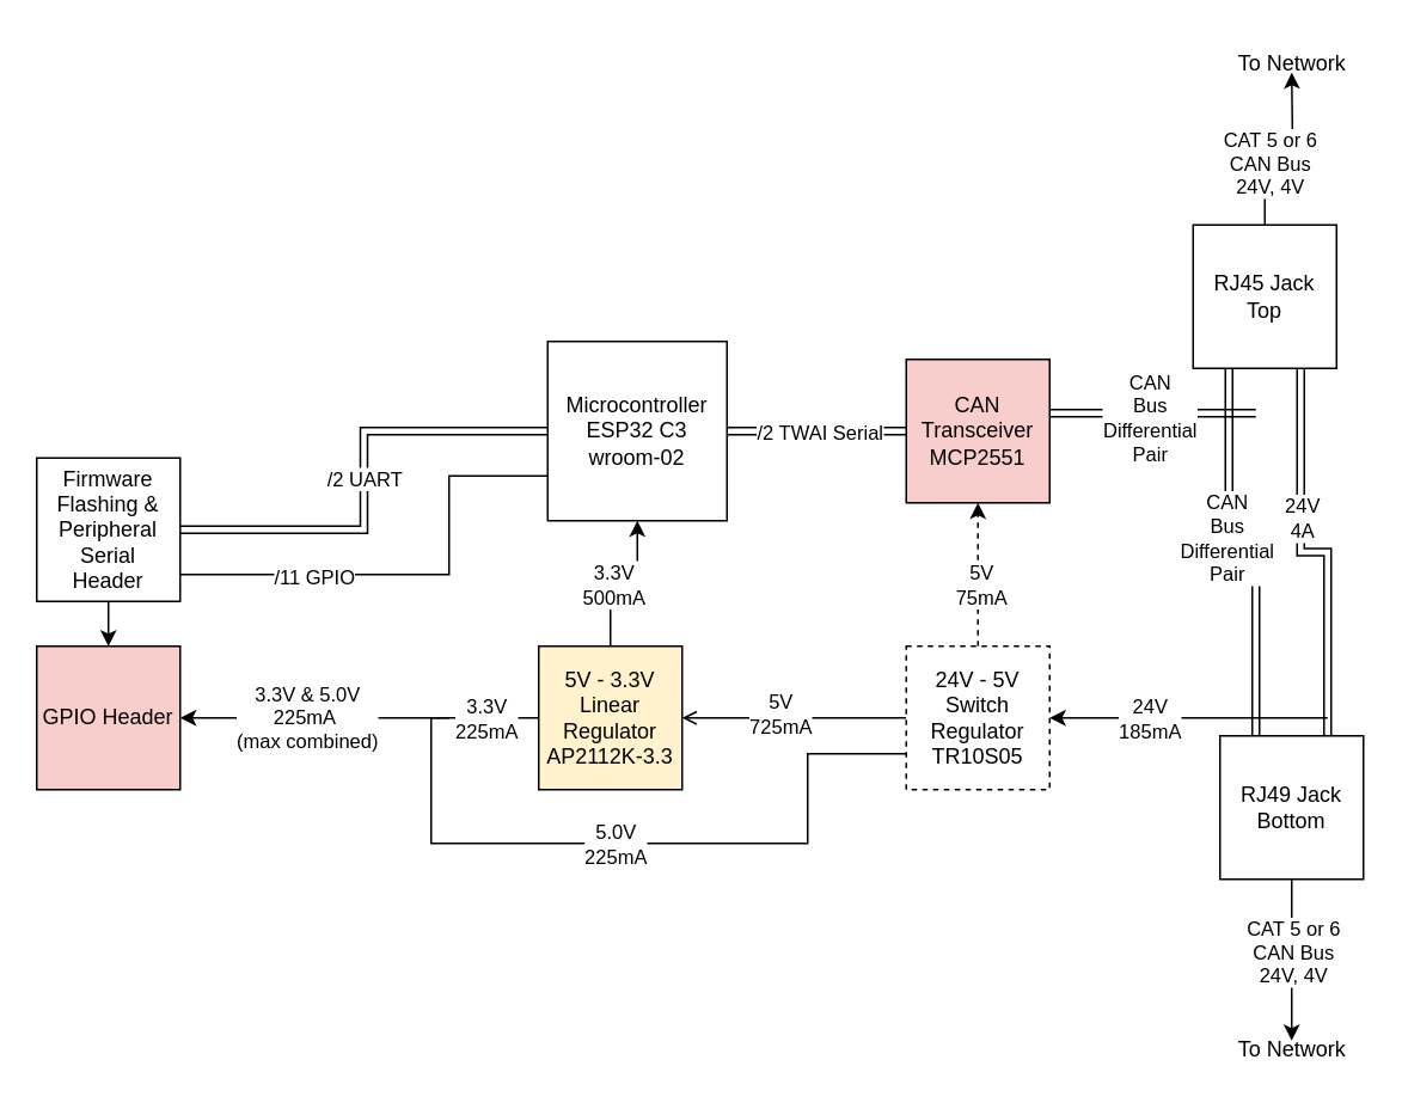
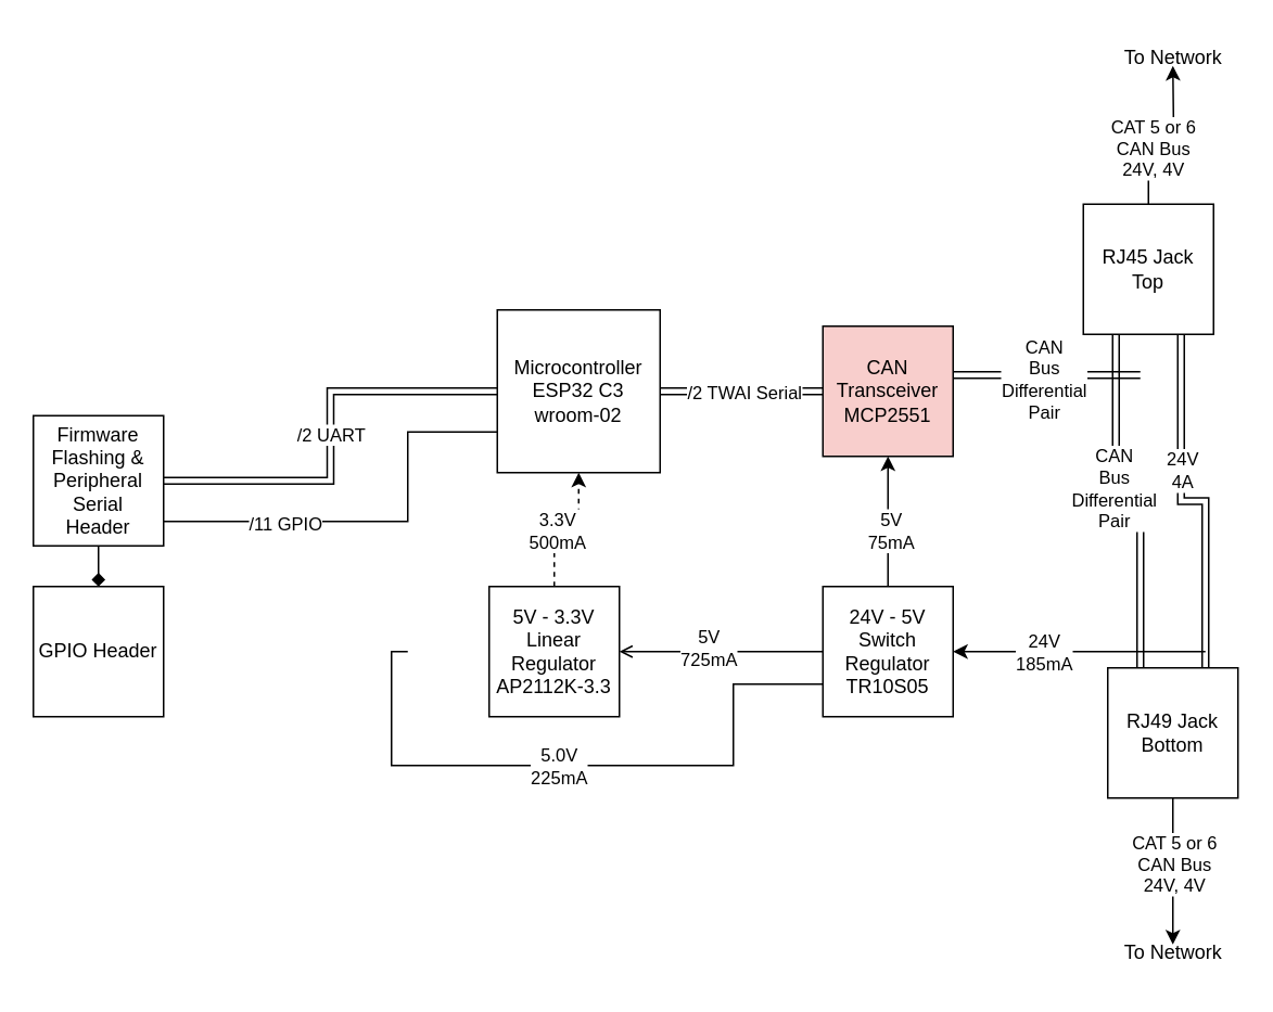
- <mxCell id="24" style="edgeStyle=orthogonalEdgeStyle;rounded=0;orthogonalLoop=1;jettySize=auto;html=1;entryX=0.5;entryY=1;entryDx=0;entryDy=0;dashed=1;" edge="1" parent="1" source="30" target="21"><mxGeometry relative="1" as="geometry" /></mxCell>
+ <mxCell id="24" style="edgeStyle=orthogonalEdgeStyle;rounded=0;orthogonalLoop=1;jettySize=auto;html=1;entryX=0.5;entryY=1;entryDx=0;entryDy=0;" edge="1" parent="1" source="30" target="21"><mxGeometry relative="1" as="geometry" /></mxCell>
- <mxCell id="31" style="edgeStyle=orthogonalEdgeStyle;rounded=0;orthogonalLoop=1;jettySize=auto;html=1;" edge="1" parent="1" source="36" target="20"><mxGeometry relative="1" as="geometry" /></mxCell>
+ <mxCell id="31" style="edgeStyle=orthogonalEdgeStyle;rounded=0;orthogonalLoop=1;jettySize=auto;html=1;dashed=1;" edge="1" parent="1" source="36" target="20"><mxGeometry relative="1" as="geometry" /></mxCell>
- <mxCell id="18" style="edgeStyle=orthogonalEdgeStyle;rounded=0;orthogonalLoop=1;jettySize=auto;html=1;exitX=0;exitY=0.75;exitDx=0;exitDy=0;entryX=0.5;entryY=0;entryDx=0;entryDy=0;" edge="1" parent="1" source="20" target="40"><mxGeometry relative="1" as="geometry"><Array as="points"><mxPoint x="250" y="265" /><mxPoint x="250" y="320" /><mxPoint x="60" y="320" /></Array></mxGeometry></mxCell>
+ <mxCell id="18" style="edgeStyle=orthogonalEdgeStyle;rounded=0;orthogonalLoop=1;jettySize=auto;html=1;exitX=0;exitY=0.75;exitDx=0;exitDy=0;entryX=0.5;entryY=0;entryDx=0;entryDy=0;endArrow=diamond;" edge="1" parent="1" source="20" target="40"><mxGeometry relative="1" as="geometry"><Array as="points"><mxPoint x="250" y="265" /><mxPoint x="250" y="320" /><mxPoint x="60" y="320" /></Array></mxGeometry></mxCell>
- <mxCell id="40" value="&lt;div&gt;GPIO Header&lt;/div&gt;" style="whiteSpace=wrap;html=1;aspect=fixed;fillColor=#f8cecc;" vertex="1" parent="1"><mxGeometry x="20" y="360" width="80" height="80" as="geometry" /></mxCell>
+ <mxCell id="40" value="&lt;div&gt;GPIO Header&lt;/div&gt;" style="whiteSpace=wrap;html=1;aspect=fixed;" vertex="1" parent="1"><mxGeometry x="20" y="360" width="80" height="80" as="geometry" /></mxCell>
- <mxCell id="33" style="edgeStyle=orthogonalEdgeStyle;rounded=0;orthogonalLoop=1;jettySize=auto;html=1;entryX=1;entryY=0.5;entryDx=0;entryDy=0;" edge="1" parent="1" source="36" target="40"><mxGeometry relative="1" as="geometry" /></mxCell>
- <mxCell id="34" value="3.3V&lt;div&gt;225mA&lt;/div&gt;" style="edgeLabel;html=1;align=center;verticalAlign=middle;resizable=0;points=[];" vertex="1" connectable="0" parent="33"><mxGeometry x="-0.428" y="1" relative="1" as="geometry"><mxPoint x="27" y="-1" as="offset" /></mxGeometry></mxCell>
- <mxCell id="35" value="3.3V &amp;amp; 5.0V&lt;div&gt;225mA&amp;nbsp;&lt;/div&gt;&lt;div&gt;(max combined)&lt;/div&gt;" style="edgeLabel;html=1;align=center;verticalAlign=middle;resizable=0;points=[];" vertex="1" connectable="0" parent="33"><mxGeometry x="0.437" y="-1" relative="1" as="geometry"><mxPoint x="14" as="offset" /></mxGeometry></mxCell>
- <mxCell id="36" value="5V - 3.3V&lt;div&gt;Linear&lt;/div&gt;&lt;div&gt;Regulator&lt;/div&gt;&lt;div&gt;AP2112K-3.3&lt;br&gt;&lt;/div&gt;" style="whiteSpace=wrap;html=1;aspect=fixed;fillColor=#fff2cc;" vertex="1" parent="1"><mxGeometry x="300" y="360" width="80" height="80" as="geometry" /></mxCell>
+ <mxCell id="36" value="5V - 3.3V&lt;div&gt;Linear&lt;/div&gt;&lt;div&gt;Regulator&lt;/div&gt;&lt;div&gt;AP2112K-3.3&lt;br&gt;&lt;/div&gt;" style="whiteSpace=wrap;html=1;aspect=fixed;" vertex="1" parent="1"><mxGeometry x="300" y="360" width="80" height="80" as="geometry" /></mxCell>
- <mxCell id="30" value="24V - 5V&lt;div&gt;Switch Regulator&lt;/div&gt;&lt;div&gt;TR10S05&lt;/div&gt;" style="whiteSpace=wrap;html=1;aspect=fixed;dashed=1;" vertex="1" parent="1"><mxGeometry x="505" y="360" width="80" height="80" as="geometry" /></mxCell>
+ <mxCell id="30" value="24V - 5V&lt;div&gt;Switch Regulator&lt;/div&gt;&lt;div&gt;TR10S05&lt;/div&gt;" style="whiteSpace=wrap;html=1;aspect=fixed;" vertex="1" parent="1"><mxGeometry x="505" y="360" width="80" height="80" as="geometry" /></mxCell>
